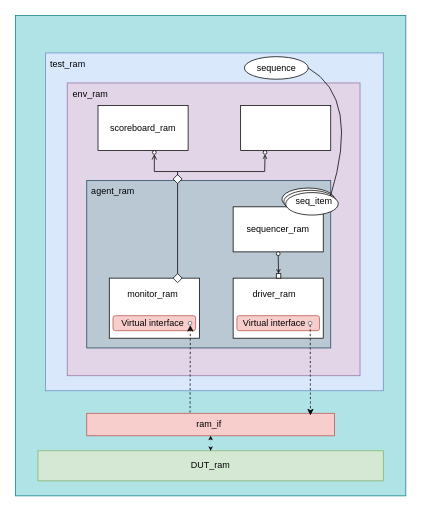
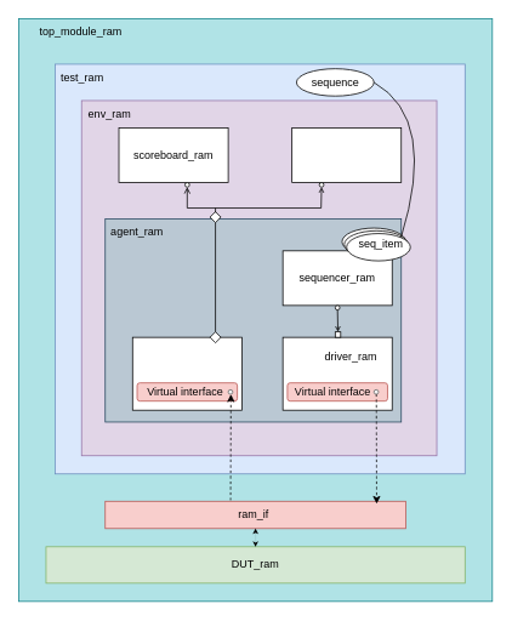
+ <mxCell id="34" value="top_module_ram&amp;nbsp;" style="rounded=0;whiteSpace=wrap;html=1;fillColor=none;strokeColor=none;" vertex="1" parent="1"><mxGeometry x="20" y="20" width="140" height="30" as="geometry" /></mxCell>
- <mxCell id="42" value="monitor_ram" style="text;strokeColor=none;align=center;fillColor=none;html=1;verticalAlign=middle;whiteSpace=wrap;rounded=0;" vertex="1" parent="1"><mxGeometry x="172.5" y="376" width="60" height="30" as="geometry" /></mxCell>
- <mxCell id="43" value="driver_ram" style="text;strokeColor=none;align=center;fillColor=none;html=1;verticalAlign=middle;whiteSpace=wrap;rounded=0;" vertex="1" parent="1"><mxGeometry x="335" y="376" width="60" height="30" as="geometry" /></mxCell>
+ <mxCell id="43" value="driver_ram" style="text;strokeColor=none;align=center;fillColor=none;html=1;verticalAlign=middle;whiteSpace=wrap;rounded=0;" vertex="1" parent="1"><mxGeometry x="355" y="376" width="60" height="30" as="geometry" /></mxCell>
